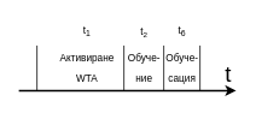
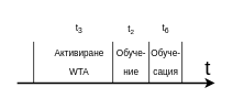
- <mxCell id="11" value="t&lt;sub&gt;1&lt;/sub&gt;" style="text;html=1;align=center;verticalAlign=middle;resizable=0;points=[];autosize=1;strokeColor=none;fillColor=none;fontSize=11;" parent="1" vertex="1"><mxGeometry x="80" y="20" width="30" height="30" as="geometry" /></mxCell>
+ <mxCell id="11" value="t&lt;sub&gt;3&lt;/sub&gt;" style="text;html=1;align=center;verticalAlign=middle;resizable=0;points=[];autosize=1;strokeColor=none;fillColor=none;fontSize=11;" parent="1" vertex="1"><mxGeometry x="80" y="20" width="30" height="30" as="geometry" /></mxCell>
